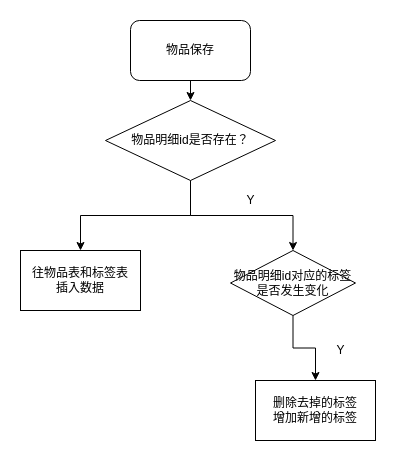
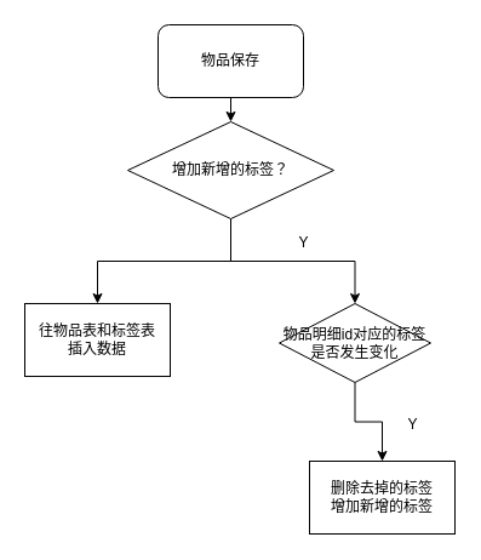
- <mxCell id="7" value="物品明细id是否存在？" style="rhombus;whiteSpace=wrap;html=1;" vertex="1" parent="1"><mxGeometry x="105" y="100" width="170" height="80" as="geometry" /></mxCell>
+ <mxCell id="7" value="增加新增的标签？" style="rhombus;whiteSpace=wrap;html=1;" vertex="1" parent="1"><mxGeometry x="105" y="100" width="170" height="80" as="geometry" /></mxCell>
